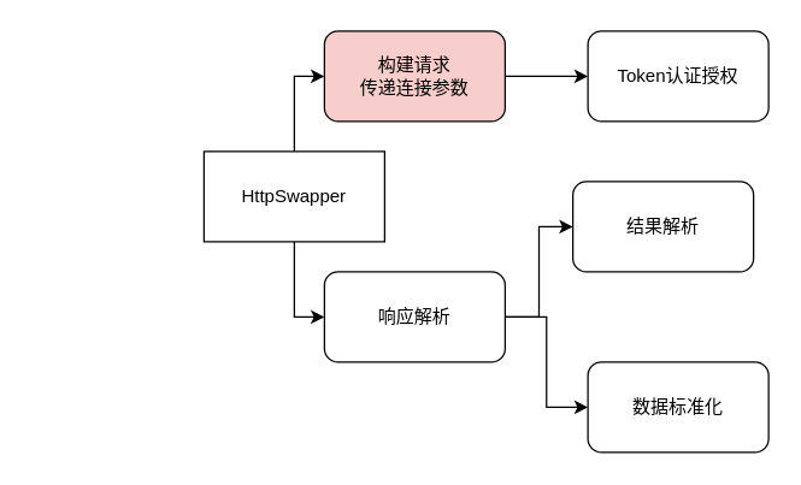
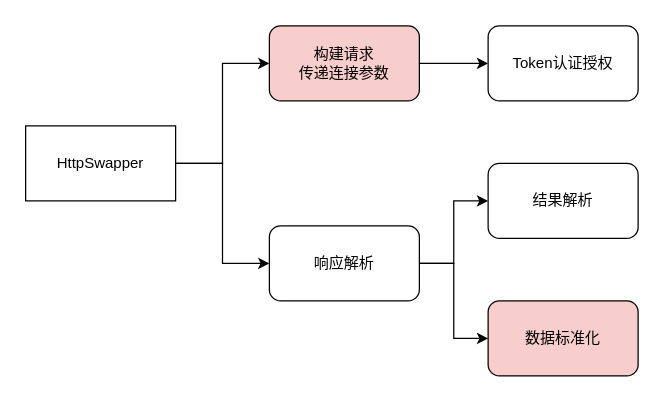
- <mxCell id="4" value="HttpSwapper" style="rounded=0;whiteSpace=wrap;html=1;" parent="1" vertex="1"><mxGeometry x="135" y="100" width="120" height="60" as="geometry" /></mxCell>
+ <mxCell id="4" value="HttpSwapper" style="rounded=0;whiteSpace=wrap;html=1;" parent="1" vertex="1"><mxGeometry x="20" y="100" width="120" height="60" as="geometry" /></mxCell>
- <mxCell id="11" value="结果解析" style="rounded=1;whiteSpace=wrap;html=1;" parent="1" vertex="1"><mxGeometry x="380" y="120" width="120" height="60" as="geometry" /></mxCell>
+ <mxCell id="11" value="结果解析" style="rounded=1;whiteSpace=wrap;html=1;" parent="1" vertex="1"><mxGeometry x="390" y="130" width="120" height="60" as="geometry" /></mxCell>
- <mxCell id="12" value="数据标准化" style="rounded=1;whiteSpace=wrap;html=1;" parent="1" vertex="1"><mxGeometry x="390" y="240" width="120" height="60" as="geometry" /></mxCell>
+ <mxCell id="12" value="数据标准化" style="rounded=1;whiteSpace=wrap;html=1;fillColor=#f8cecc;" parent="1" vertex="1"><mxGeometry x="390" y="240" width="120" height="60" as="geometry" /></mxCell>
